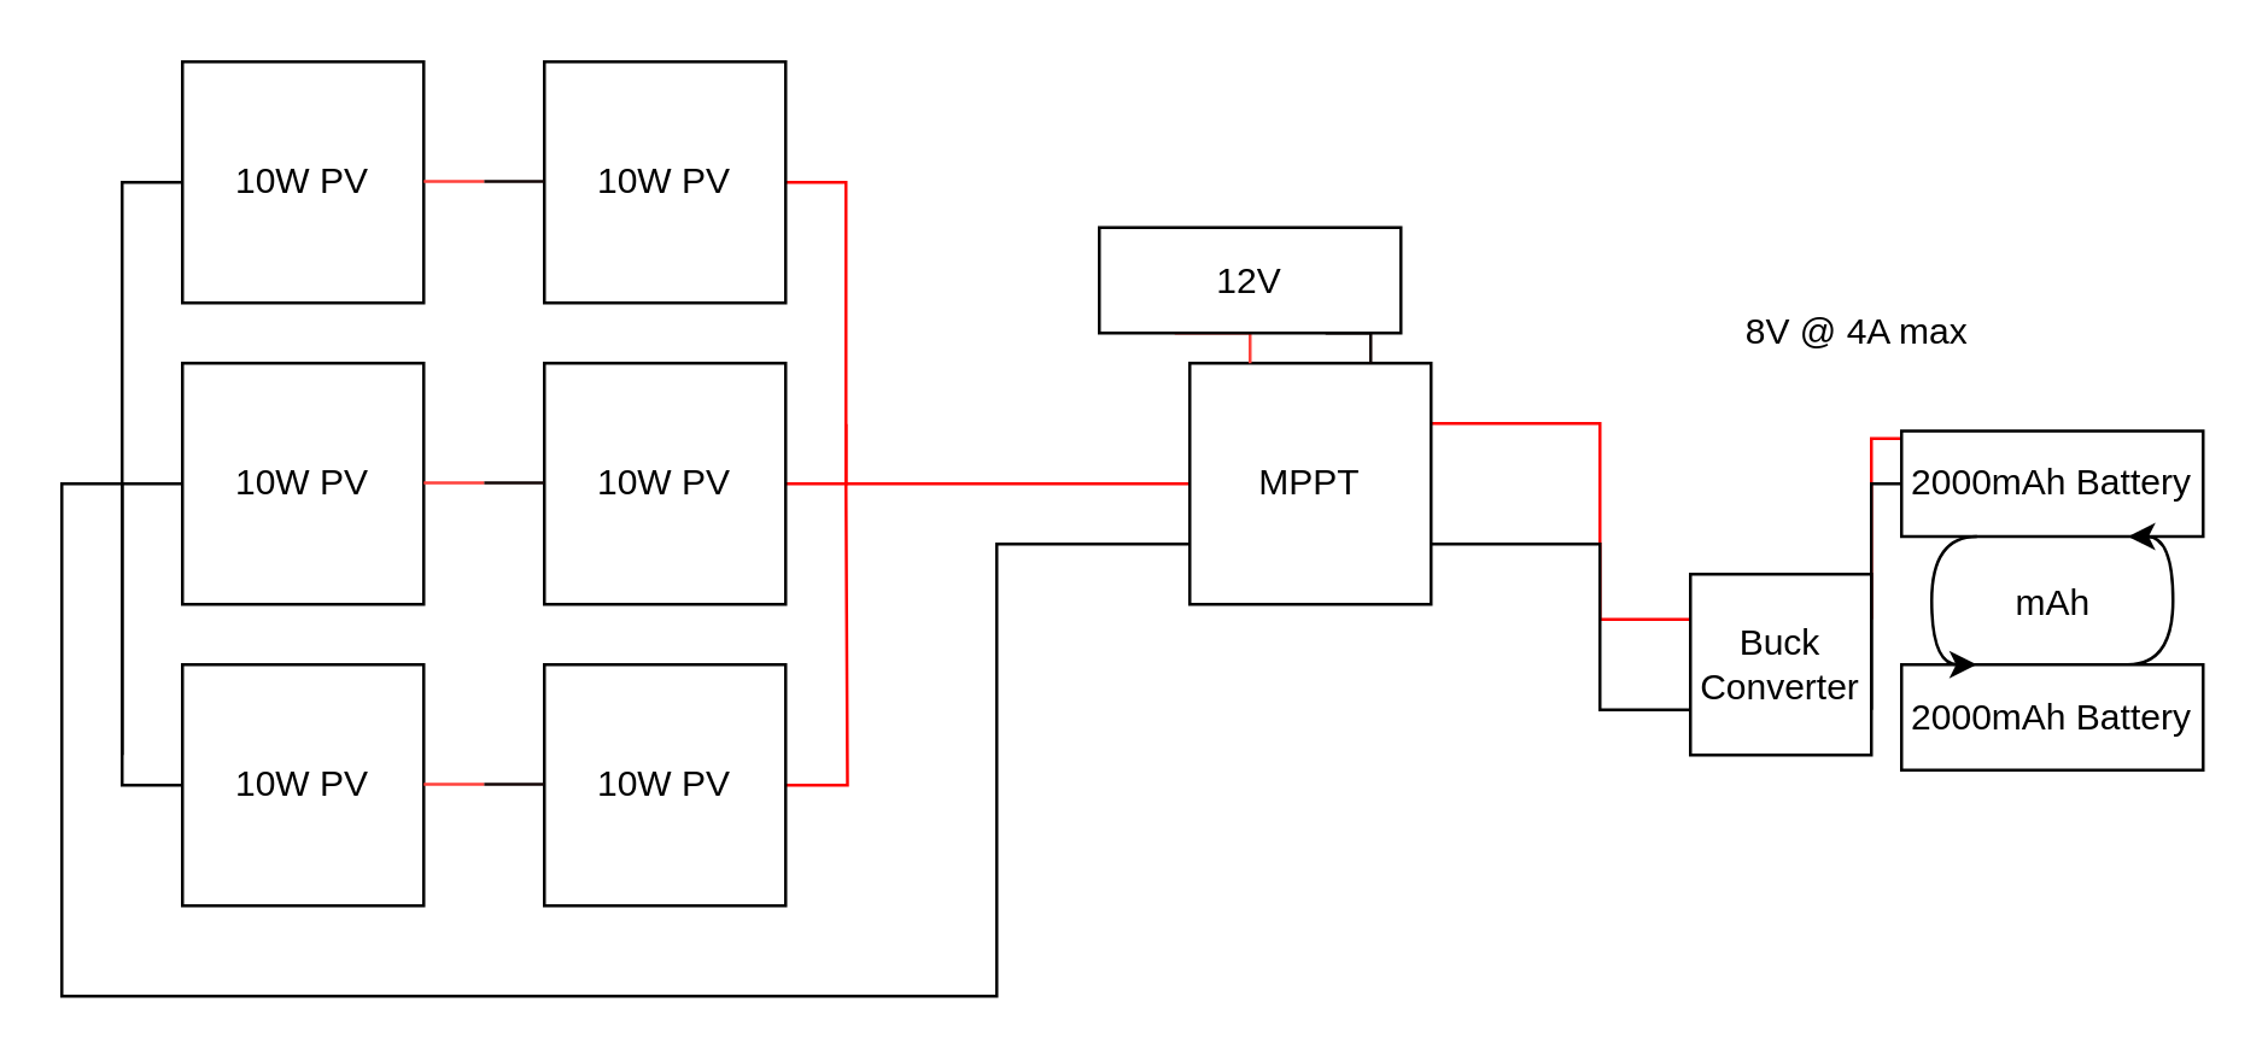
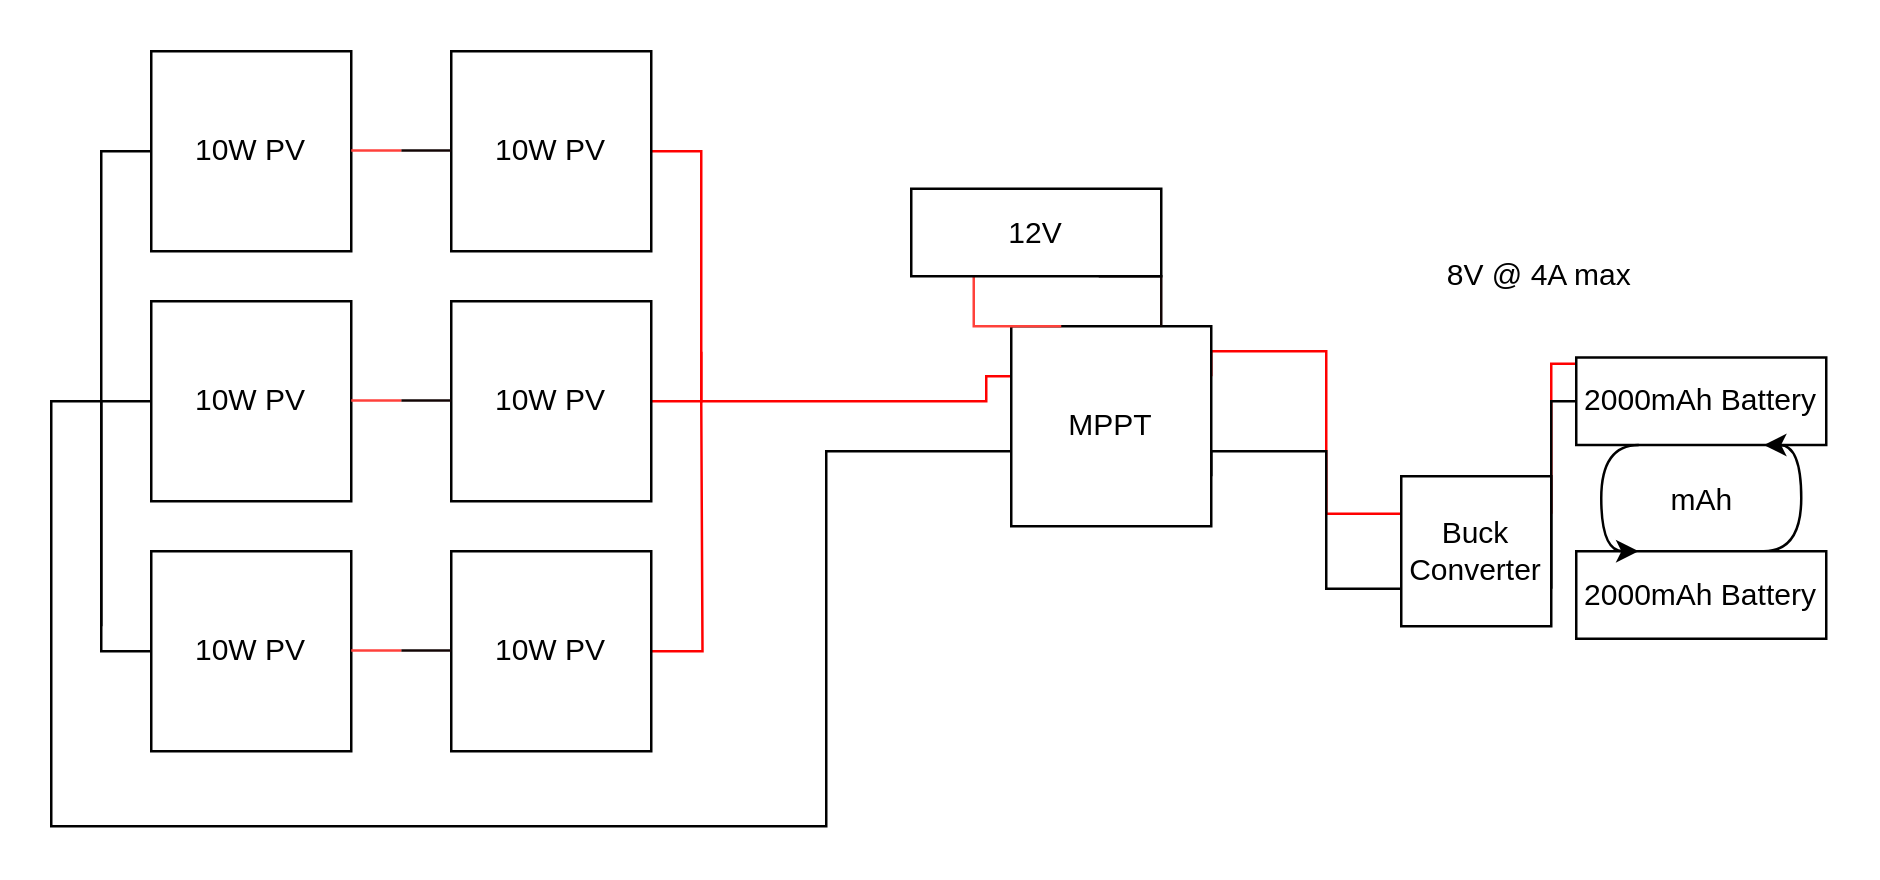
- <mxCell id="22" value="MPPT" style="whiteSpace=wrap;html=1;aspect=fixed;" vertex="1" parent="1"><mxGeometry x="394" y="120" width="80" height="80" as="geometry" /></mxCell>
+ <mxCell id="22" value="MPPT" style="whiteSpace=wrap;html=1;aspect=fixed;" vertex="1" parent="1"><mxGeometry x="404" y="130" width="80" height="80" as="geometry" /></mxCell>
